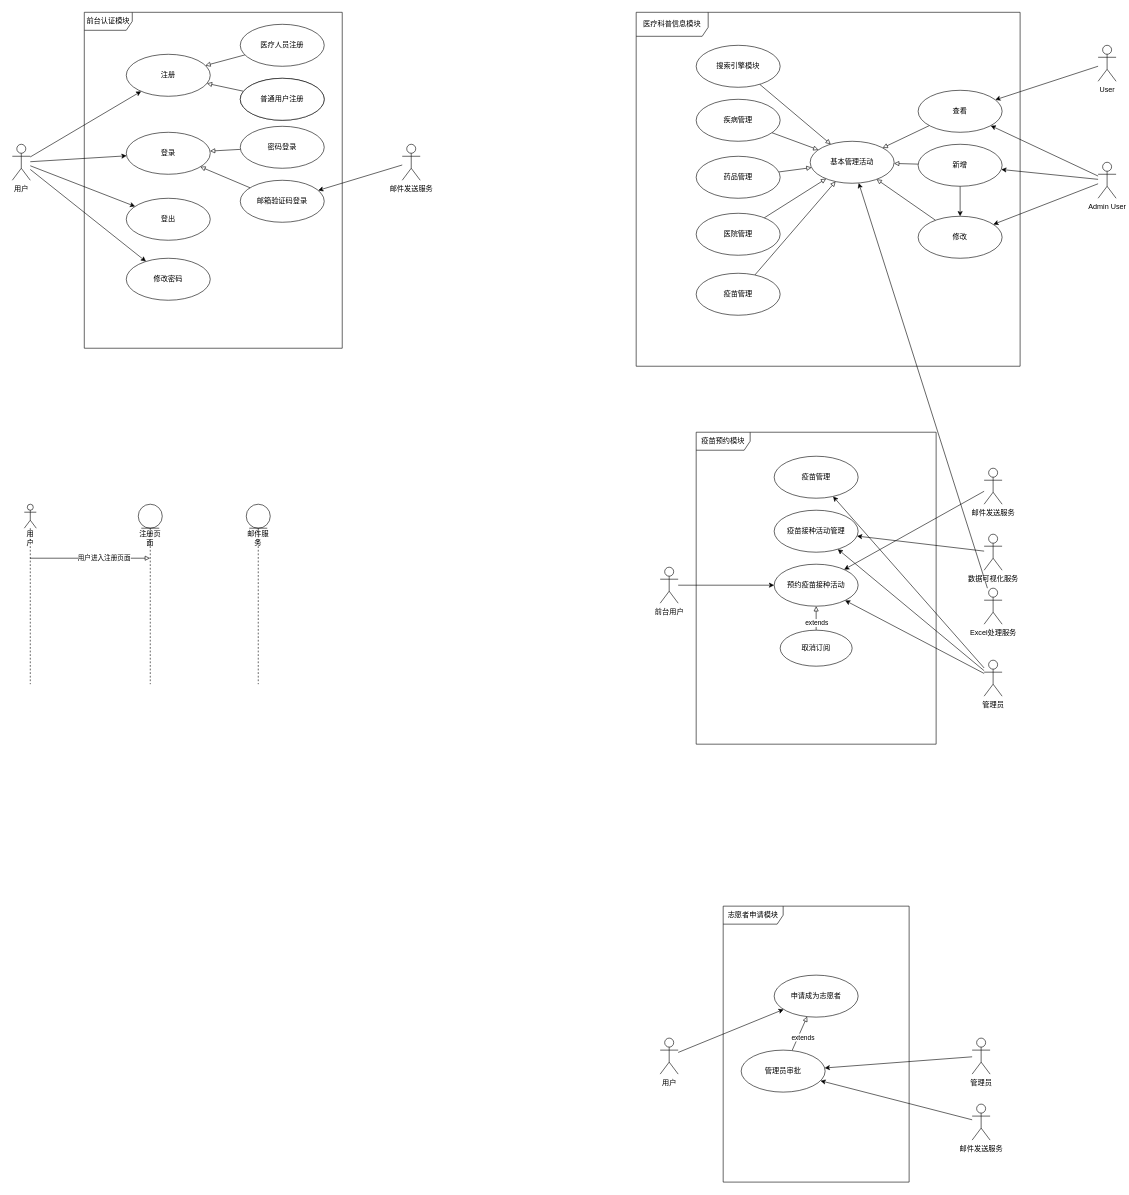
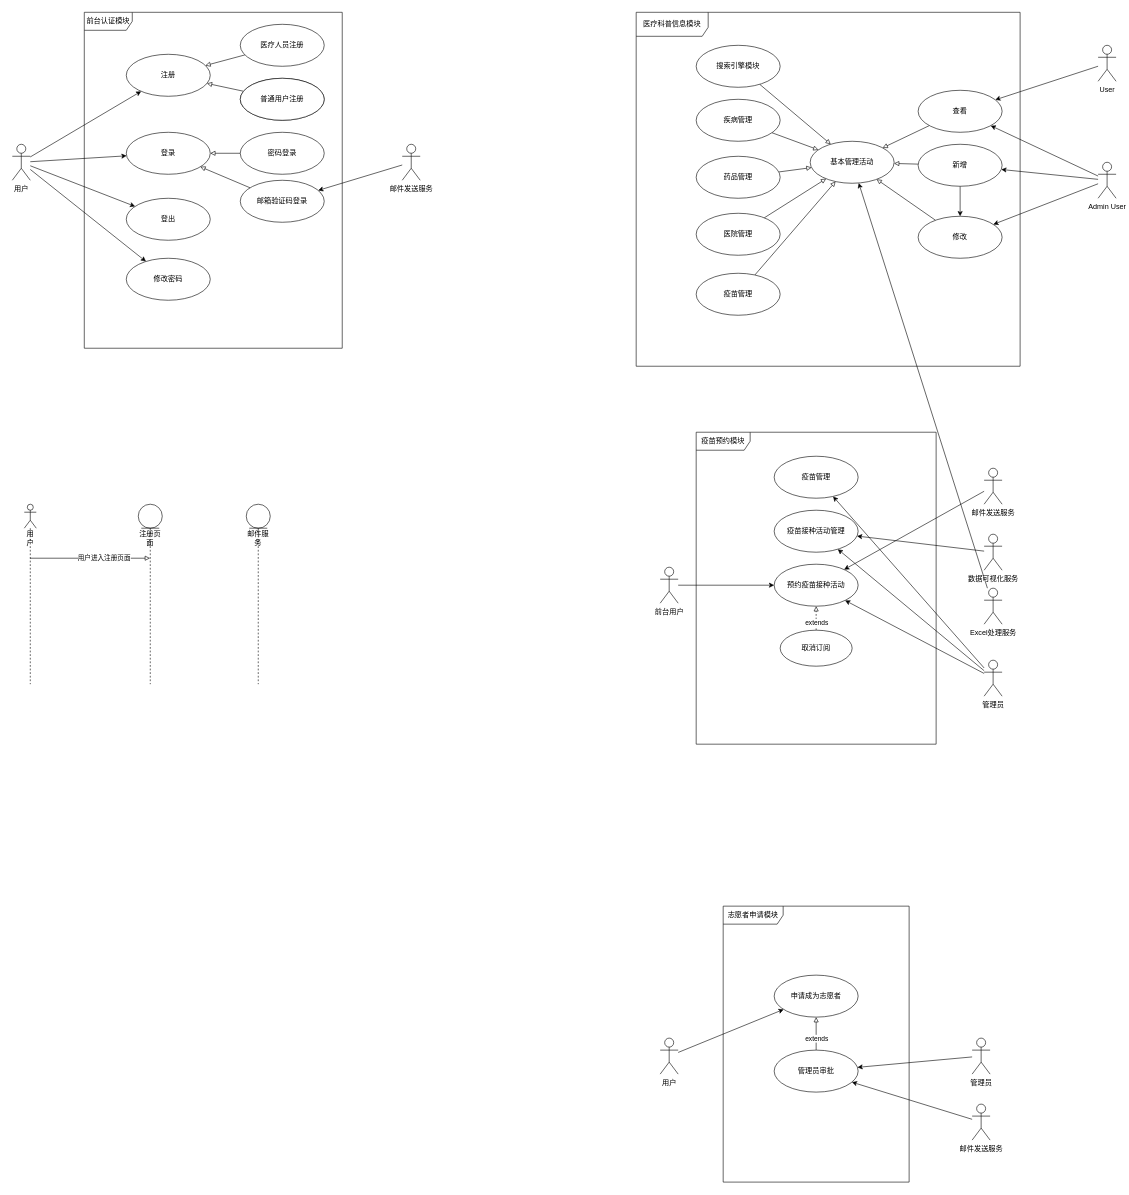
- <mxCell id="19" value="密码登录" style="ellipse;whiteSpace=wrap;html=1;" parent="1" vertex="1"><mxGeometry x="400" y="210" width="140" height="70" as="geometry" /></mxCell>
+ <mxCell id="19" value="密码登录" style="ellipse;whiteSpace=wrap;html=1;" parent="1" vertex="1"><mxGeometry x="400" y="220" width="140" height="70" as="geometry" /></mxCell>
- <mxCell id="69" style="edgeStyle=none;rounded=0;orthogonalLoop=1;jettySize=auto;html=1;endArrow=block;endFill=0;" edge="1" parent="1" source="71" target="54"><mxGeometry relative="1" as="geometry" /></mxCell>
+ <mxCell id="69" style="edgeStyle=none;rounded=0;orthogonalLoop=1;jettySize=auto;html=1;endArrow=block;endFill=0;dashed=1;" edge="1" parent="1" source="71" target="54"><mxGeometry relative="1" as="geometry" /></mxCell>
- <mxCell id="76" value="管理员审批" style="ellipse;whiteSpace=wrap;html=1;" vertex="1" parent="1"><mxGeometry x="1235" y="1750" width="140" height="70" as="geometry" /></mxCell>
+ <mxCell id="76" value="管理员审批" style="ellipse;whiteSpace=wrap;html=1;" vertex="1" parent="1"><mxGeometry x="1290" y="1750" width="140" height="70" as="geometry" /></mxCell>
